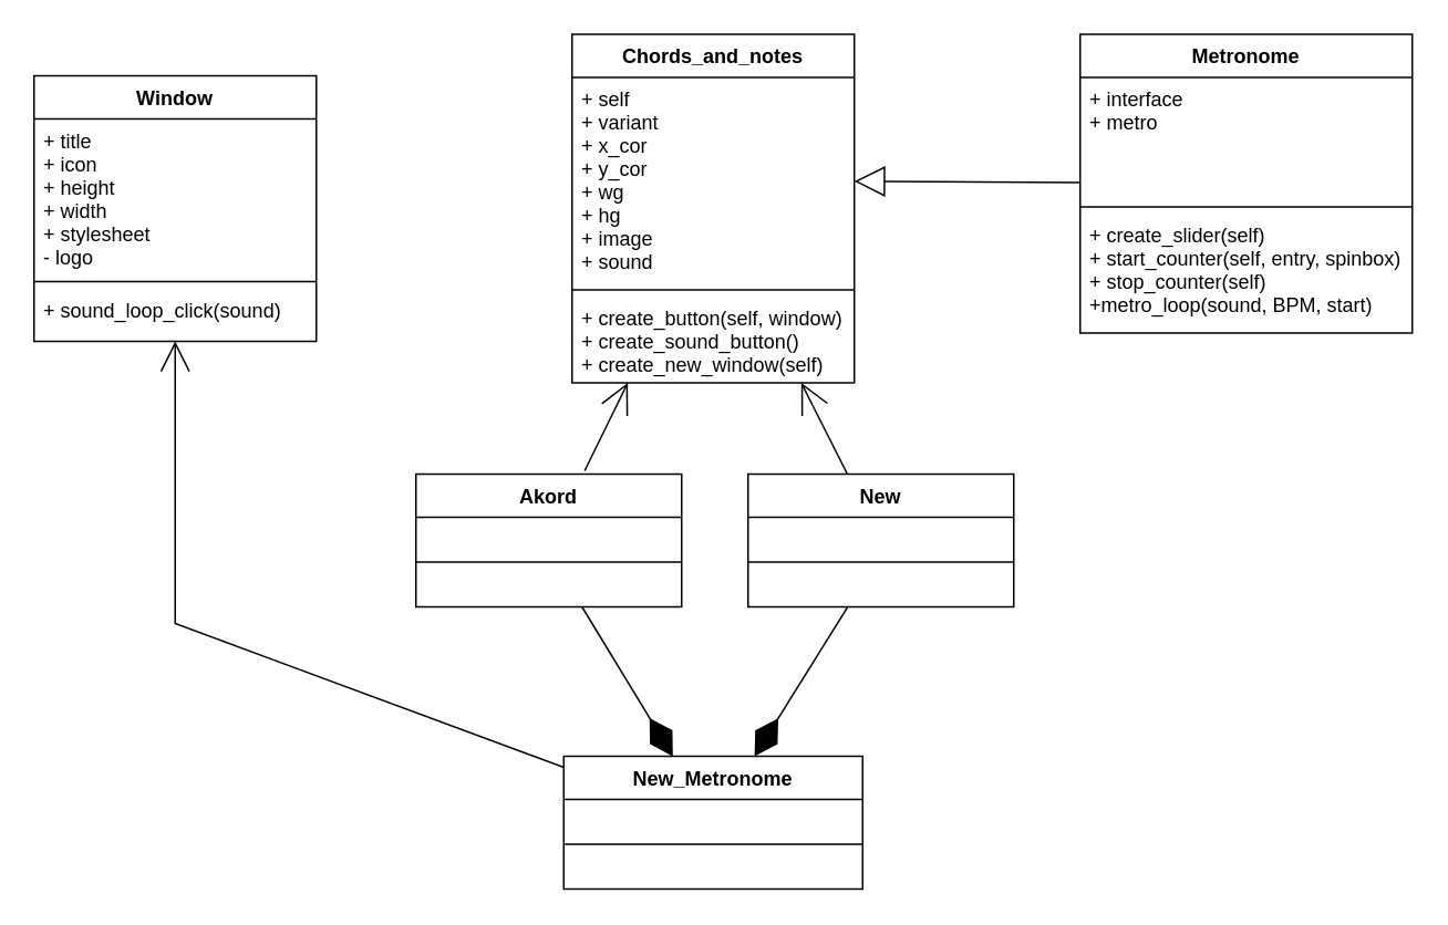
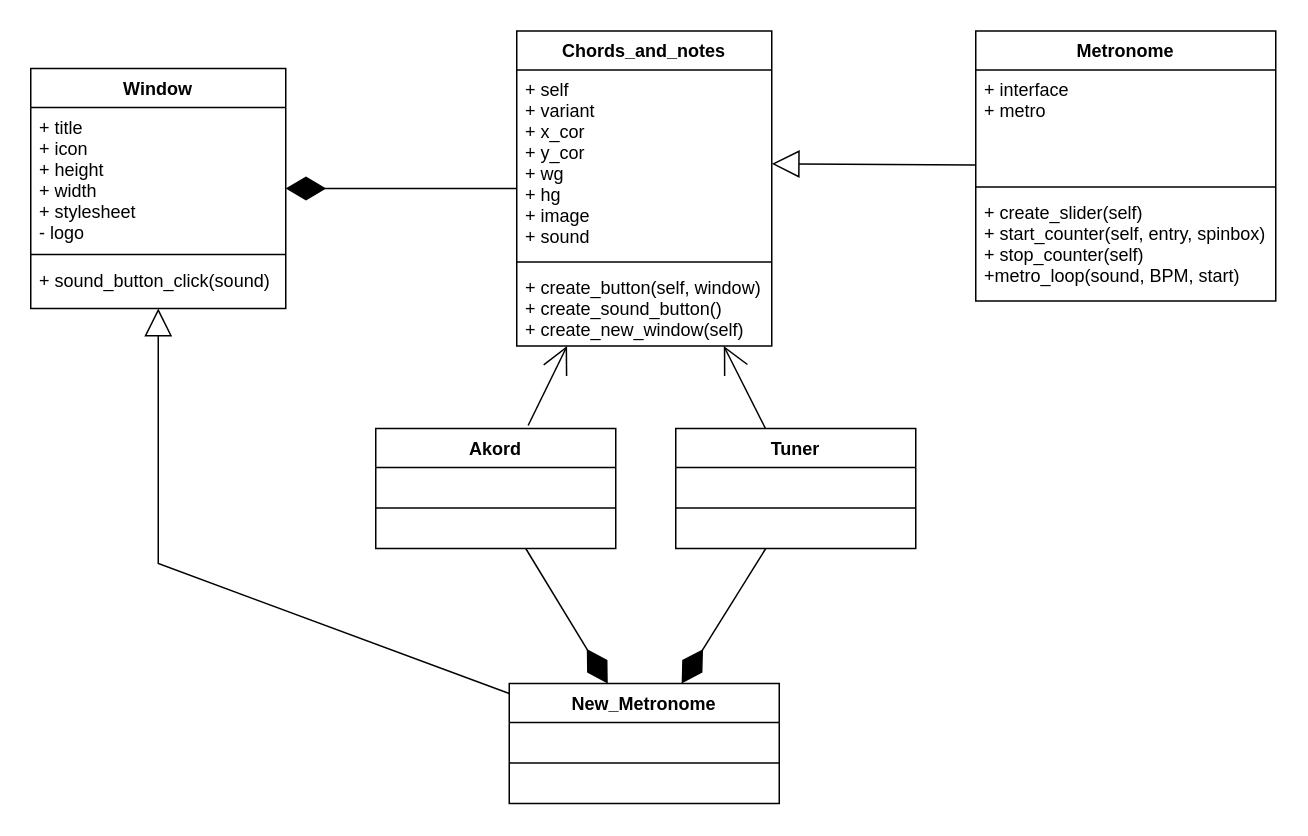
+ <mxCell id="24" value="" style="endArrow=diamondThin;endFill=1;endSize=24;html=1;rounded=0;" parent="1" source="16" target="2" edge="1"><mxGeometry width="160" relative="1" as="geometry"><mxPoint x="170" y="117.5" as="sourcePoint" /><mxPoint x="280" y="65" as="targetPoint" /></mxGeometry></mxCell>
- <mxCell id="5" value="+ sound_loop_click(sound)" style="text;strokeColor=none;fillColor=none;align=left;verticalAlign=top;spacingLeft=4;spacingRight=4;overflow=hidden;rotatable=0;points=[[0,0.5],[1,0.5]];portConstraint=eastwest;" parent="2" vertex="1"><mxGeometry y="128" width="170" height="32" as="geometry" /></mxCell>
+ <mxCell id="5" value="+ sound_button_click(sound)" style="text;strokeColor=none;fillColor=none;align=left;verticalAlign=top;spacingLeft=4;spacingRight=4;overflow=hidden;rotatable=0;points=[[0,0.5],[1,0.5]];portConstraint=eastwest;" parent="2" vertex="1"><mxGeometry y="128" width="170" height="32" as="geometry" /></mxCell>
- <mxCell id="23" value="" style="endArrow=open;endSize=16;endFill=0;html=1;rounded=0;" parent="1" source="14" target="2" edge="1"><mxGeometry width="160" relative="1" as="geometry"><mxPoint x="410" y="275" as="sourcePoint" /><mxPoint x="570" y="275" as="targetPoint" /><Array as="points"><mxPoint x="105" y="375" /></Array></mxGeometry></mxCell>
+ <mxCell id="23" value="" style="endArrow=block;endSize=16;endFill=0;html=1;rounded=0;" parent="1" source="14" target="2" edge="1"><mxGeometry width="160" relative="1" as="geometry"><mxPoint x="410" y="275" as="sourcePoint" /><mxPoint x="570" y="275" as="targetPoint" /><Array as="points"><mxPoint x="105" y="375" /></Array></mxGeometry></mxCell>
- <mxCell id="12" value="New" style="swimlane;fontStyle=1;align=center;verticalAlign=top;childLayout=stackLayout;horizontal=1;startSize=26;horizontalStack=0;resizeParent=1;resizeParentMax=0;resizeLast=0;collapsible=1;marginBottom=0;" parent="1" vertex="1"><mxGeometry x="450" y="285" width="160" height="80" as="geometry" /></mxCell>
+ <mxCell id="12" value="Tuner" style="swimlane;fontStyle=1;align=center;verticalAlign=top;childLayout=stackLayout;horizontal=1;startSize=26;horizontalStack=0;resizeParent=1;resizeParentMax=0;resizeLast=0;collapsible=1;marginBottom=0;" parent="1" vertex="1"><mxGeometry x="450" y="285" width="160" height="80" as="geometry" /></mxCell>
